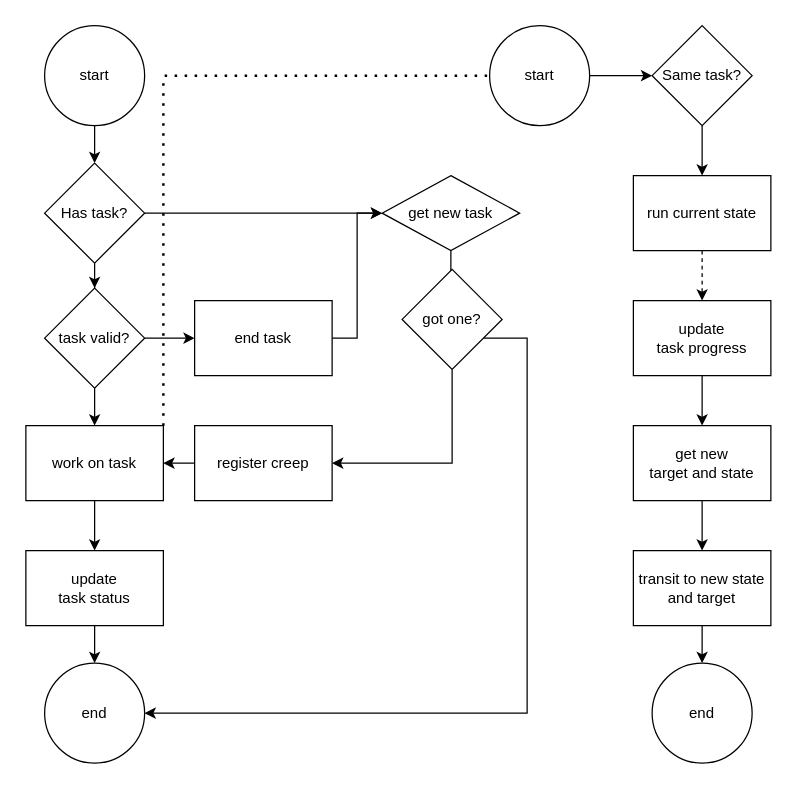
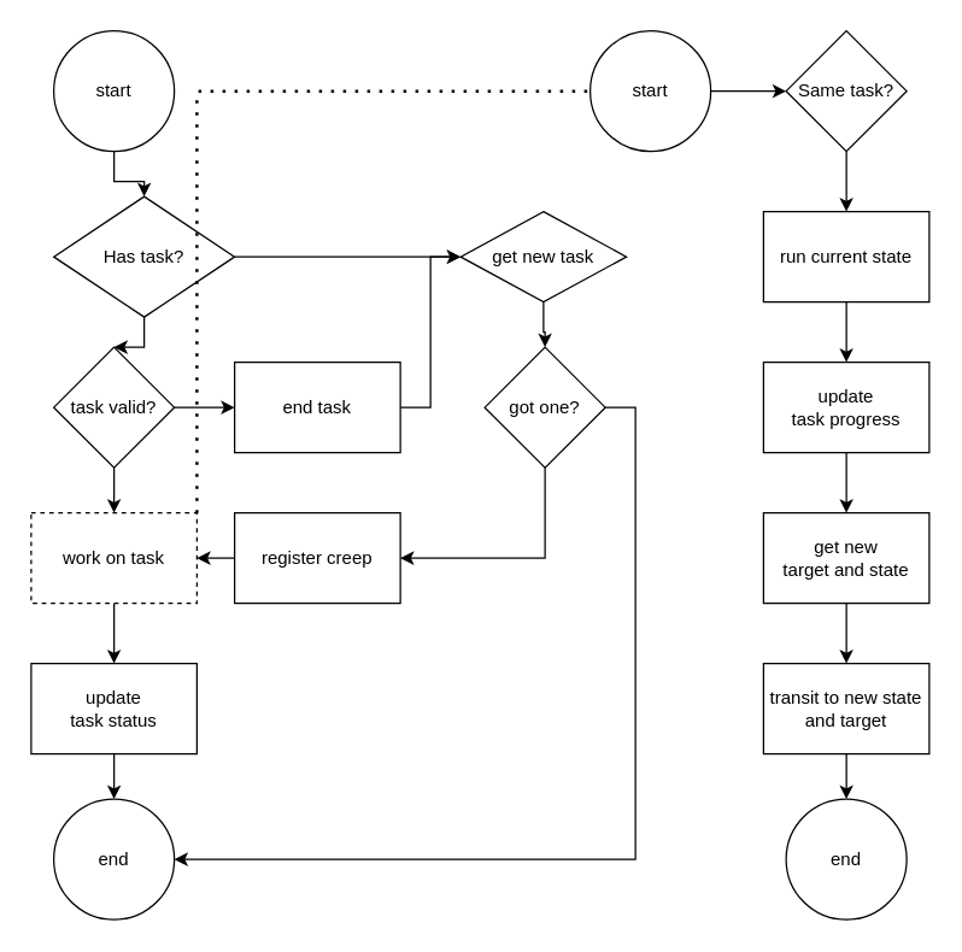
- <mxCell id="6" value="Has task?" style="rhombus;whiteSpace=wrap;html=1;" vertex="1" parent="1"><mxGeometry x="35" y="130" width="80" height="80" as="geometry" /></mxCell>
+ <mxCell id="6" value="Has task?" style="rhombus;whiteSpace=wrap;html=1;" vertex="1" parent="1"><mxGeometry x="35" y="130" width="120" height="80" as="geometry" /></mxCell>
- <mxCell id="30" value="" style="edgeStyle=orthogonalEdgeStyle;rounded=0;orthogonalLoop=1;jettySize=auto;html=1;dashed=1;" edge="1" parent="1" source="31" target="33"><mxGeometry relative="1" as="geometry" /></mxCell>
+ <mxCell id="30" value="" style="edgeStyle=orthogonalEdgeStyle;rounded=0;orthogonalLoop=1;jettySize=auto;html=1;" edge="1" parent="1" source="31" target="33"><mxGeometry relative="1" as="geometry" /></mxCell>
- <mxCell id="23" value="got one?" style="rhombus;whiteSpace=wrap;html=1;" vertex="1" parent="1"><mxGeometry x="321" y="215" width="80" height="80" as="geometry" /></mxCell>
+ <mxCell id="23" value="got one?" style="rhombus;whiteSpace=wrap;html=1;" vertex="1" parent="1"><mxGeometry x="321" y="230" width="80" height="80" as="geometry" /></mxCell>
- <mxCell id="8" value="work on task" style="rounded=0;whiteSpace=wrap;html=1;" vertex="1" parent="1"><mxGeometry x="20" y="340" width="110" height="60" as="geometry" /></mxCell>
+ <mxCell id="8" value="work on task" style="rounded=0;whiteSpace=wrap;html=1;dashed=1;" vertex="1" parent="1"><mxGeometry x="20" y="340" width="110" height="60" as="geometry" /></mxCell>
